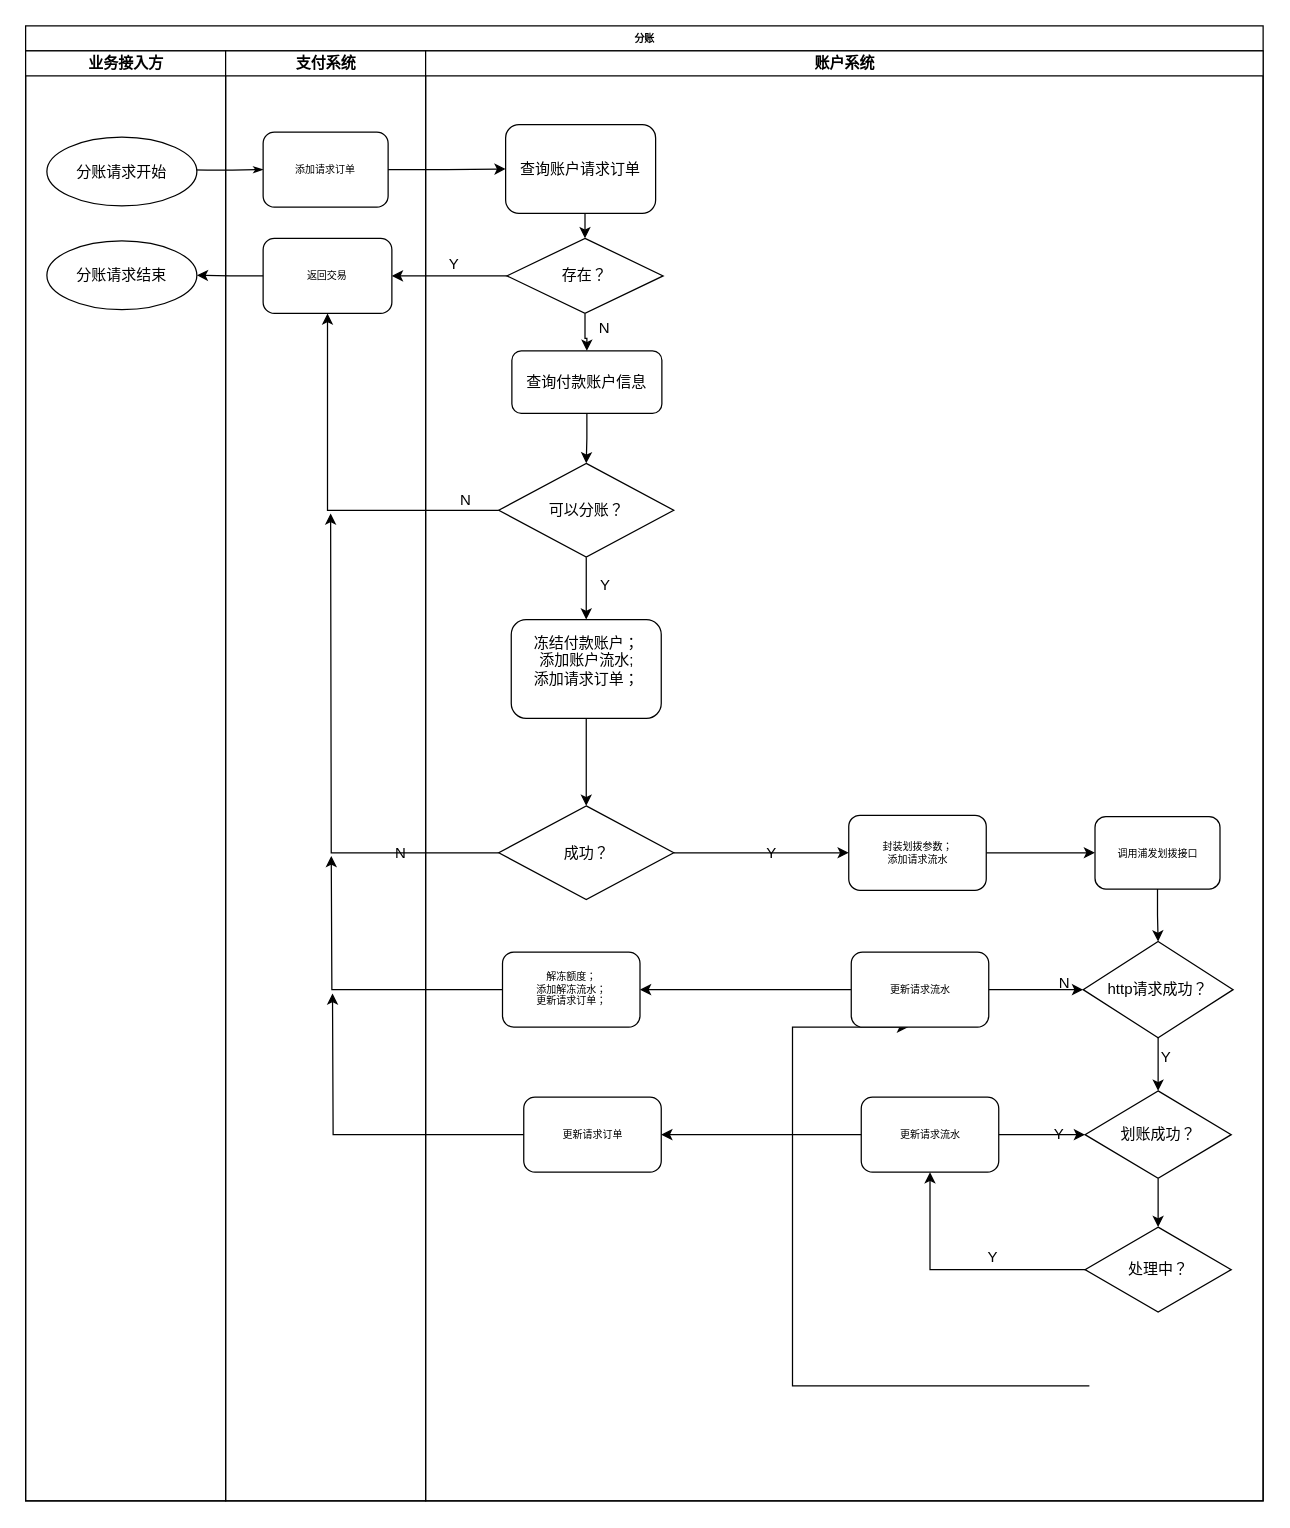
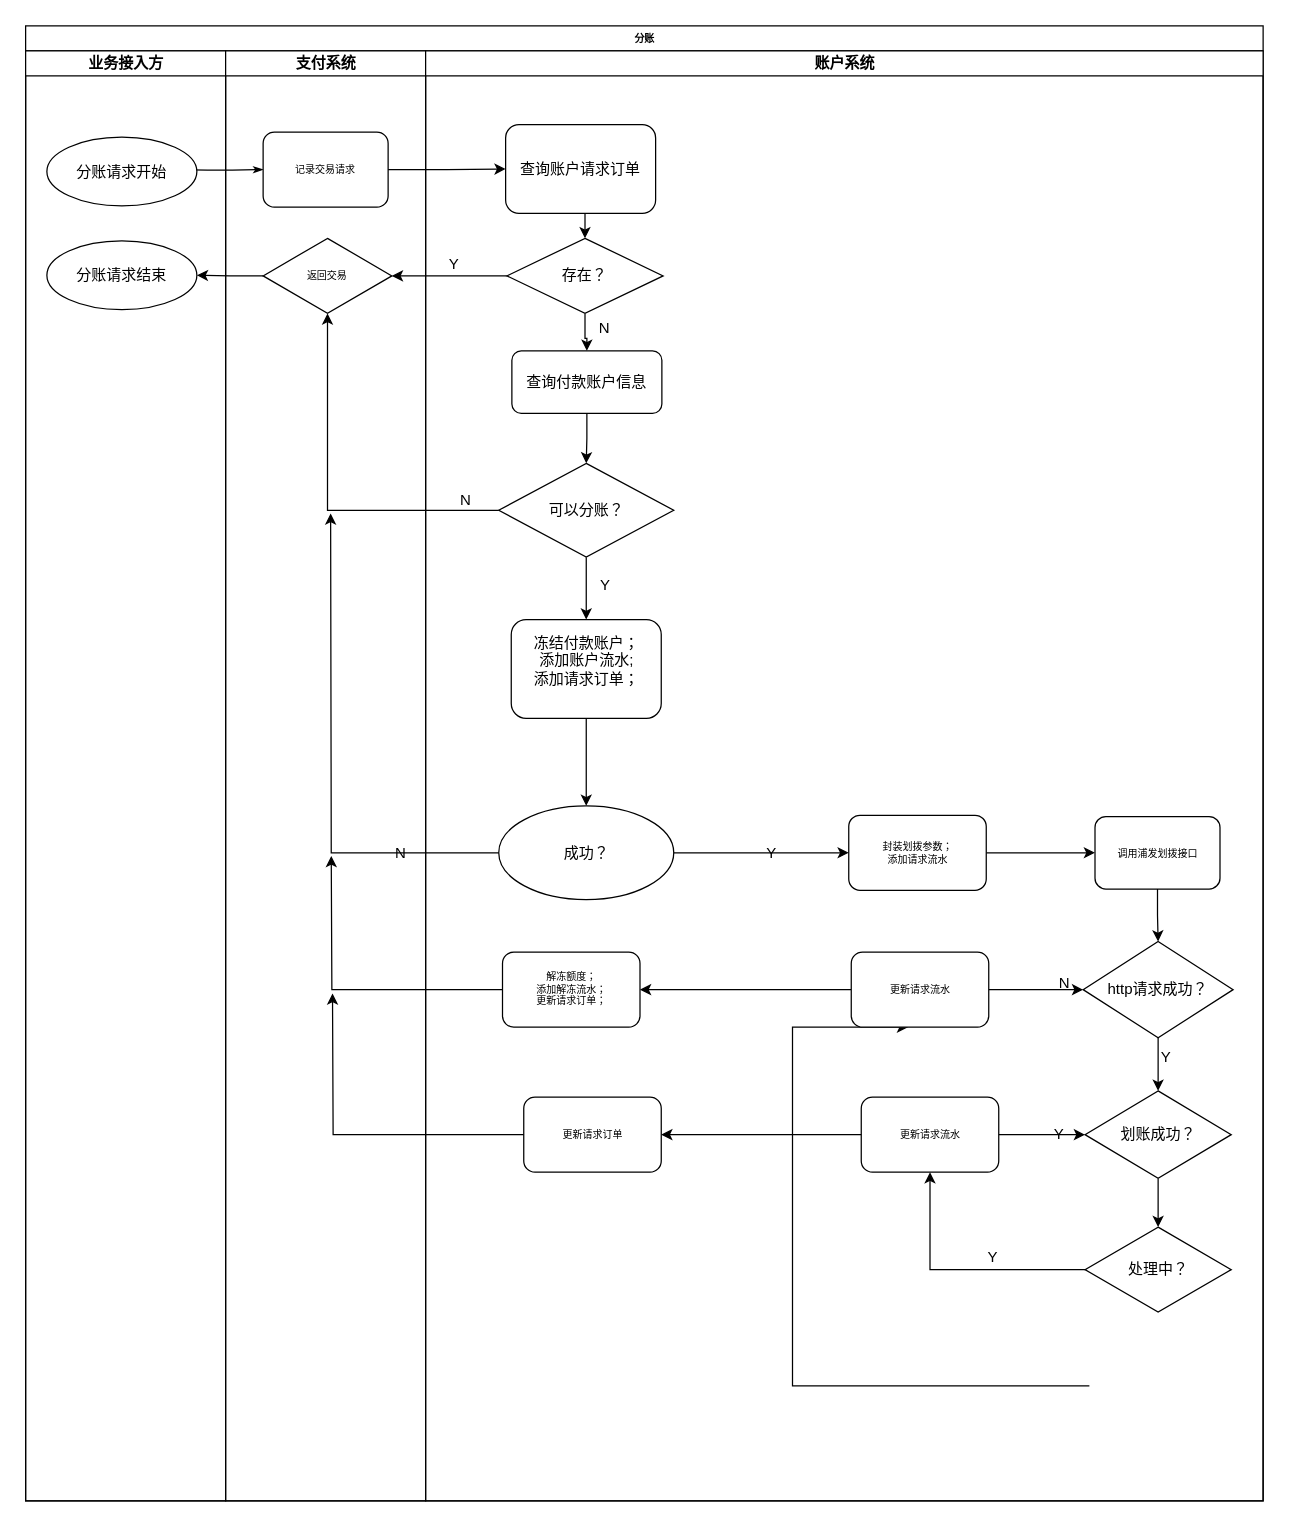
- <mxCell id="7" value="&lt;font face=&quot;Helvetica&quot;&gt;添加请求订单&lt;/font&gt;" style="rounded=1;whiteSpace=wrap;html=1;shadow=0;labelBackgroundColor=none;strokeColor=#000000;strokeWidth=1;fillColor=#ffffff;fontFamily=Verdana;fontSize=8;fontColor=#000000;align=center;" parent="6" vertex="1"><mxGeometry x="30" y="65" width="100" height="60" as="geometry" /></mxCell>
+ <mxCell id="7" value="&lt;font face=&quot;Helvetica&quot;&gt;记录交易请求&lt;/font&gt;" style="rounded=1;whiteSpace=wrap;html=1;shadow=0;labelBackgroundColor=none;strokeColor=#000000;strokeWidth=1;fillColor=#ffffff;fontFamily=Verdana;fontSize=8;fontColor=#000000;align=center;" parent="6" vertex="1"><mxGeometry x="30" y="65" width="100" height="60" as="geometry" /></mxCell>
- <mxCell id="8" value="&lt;font face=&quot;Helvetica&quot;&gt;返回交易&lt;/font&gt;" style="rounded=1;whiteSpace=wrap;html=1;shadow=0;labelBackgroundColor=none;strokeColor=#000000;strokeWidth=1;fillColor=#ffffff;fontFamily=Verdana;fontSize=8;fontColor=#000000;align=center;" parent="6" vertex="1"><mxGeometry x="30" y="150" width="103" height="60" as="geometry" /></mxCell>
+ <mxCell id="8" value="&lt;font face=&quot;Helvetica&quot;&gt;返回交易&lt;/font&gt;" style="rhombus;whiteSpace=wrap;html=1;shadow=0;labelBackgroundColor=none;strokeColor=#000000;strokeWidth=1;fillColor=#ffffff;fontFamily=Verdana;fontSize=8;fontColor=#000000;align=center;" parent="6" vertex="1"><mxGeometry x="30" y="150" width="103" height="60" as="geometry" /></mxCell>
- <mxCell id="16" value="成功？" style="rhombus;whiteSpace=wrap;html=1;" parent="9" vertex="1"><mxGeometry x="58.5" y="604" width="140" height="75" as="geometry" /></mxCell>
+ <mxCell id="16" value="成功？" style="ellipse;whiteSpace=wrap;html=1;" parent="9" vertex="1"><mxGeometry x="58.5" y="604" width="140" height="75" as="geometry" /></mxCell>
